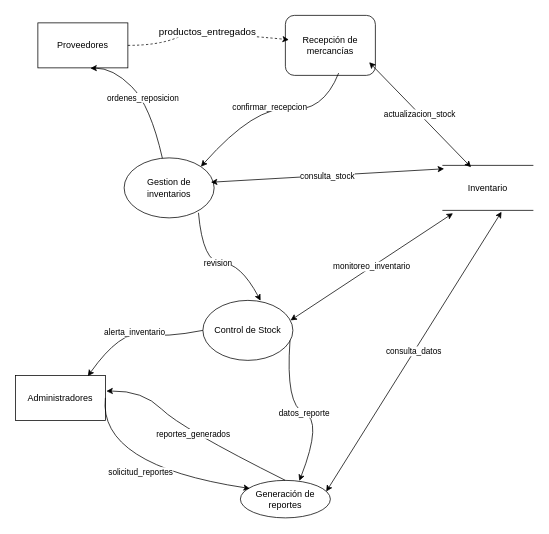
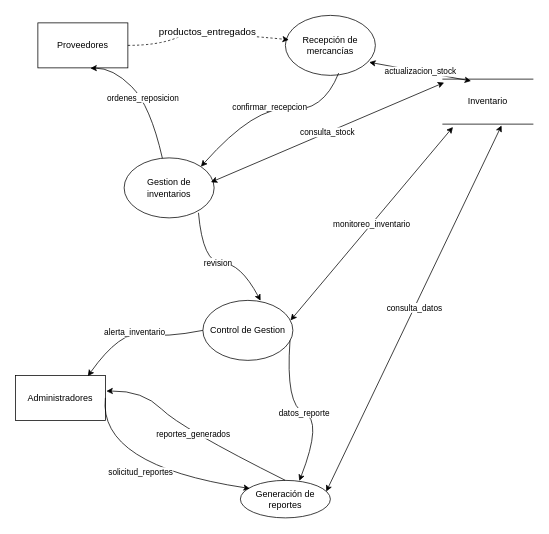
- <mxCell id="5" value="Recepción de mercancías" style="whiteSpace=wrap;html=1;rounded=1;" vertex="1" parent="1"><mxGeometry x="380" y="20" width="120" height="80" as="geometry" /></mxCell>
+ <mxCell id="5" value="Recepción de mercancías" style="ellipse;whiteSpace=wrap;html=1;" vertex="1" parent="1"><mxGeometry x="380" y="20" width="120" height="80" as="geometry" /></mxCell>
- <mxCell id="2" value="Inventario" style="shape=partialRectangle;whiteSpace=wrap;html=1;left=0;right=0;fillColor=none;" vertex="1" parent="1"><mxGeometry x="590" y="220" width="120" height="60" as="geometry" /></mxCell>
+ <mxCell id="2" value="Inventario" style="shape=partialRectangle;whiteSpace=wrap;html=1;left=0;right=0;fillColor=none;" vertex="1" parent="1"><mxGeometry x="590" y="105" width="120" height="60" as="geometry" /></mxCell>
- <mxCell id="7" value="Control de Stock" style="ellipse;whiteSpace=wrap;html=1;" vertex="1" parent="1"><mxGeometry x="270" y="400" width="120" height="80" as="geometry" /></mxCell>
+ <mxCell id="7" value="Control de Gestion" style="ellipse;whiteSpace=wrap;html=1;" vertex="1" parent="1"><mxGeometry x="270" y="400" width="120" height="80" as="geometry" /></mxCell>
